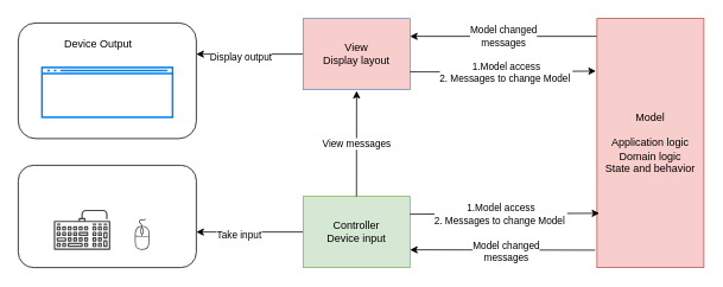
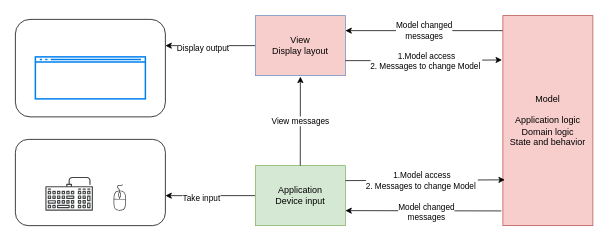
- <mxCell id="20" value="Device Output" style="text;html=1;align=center;verticalAlign=middle;whiteSpace=wrap;rounded=0;container=0;" vertex="1" parent="1"><mxGeometry x="40" y="35" width="140" height="28" as="geometry" /></mxCell>
- <mxCell id="4" value="Controller&lt;br&gt;Device input" style="rounded=0;whiteSpace=wrap;html=1;fillColor=#d5e8d4;strokeColor=#82b366;" vertex="1" parent="1"><mxGeometry x="340" y="220" width="120" height="80" as="geometry" /></mxCell>
+ <mxCell id="4" value="Application&lt;br&gt;Device input" style="rounded=0;whiteSpace=wrap;html=1;fillColor=#d5e8d4;strokeColor=#82b366;" vertex="1" parent="1"><mxGeometry x="340" y="220" width="120" height="80" as="geometry" /></mxCell>
